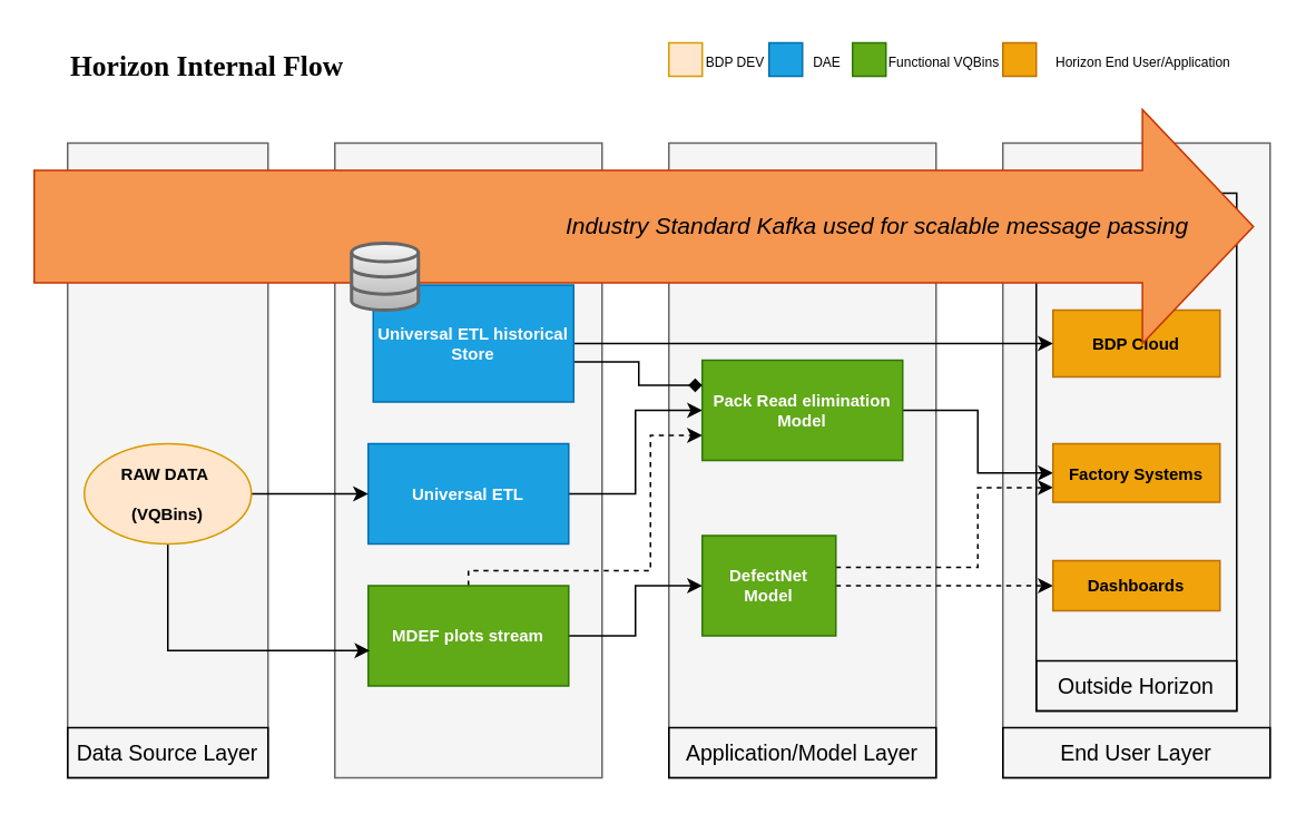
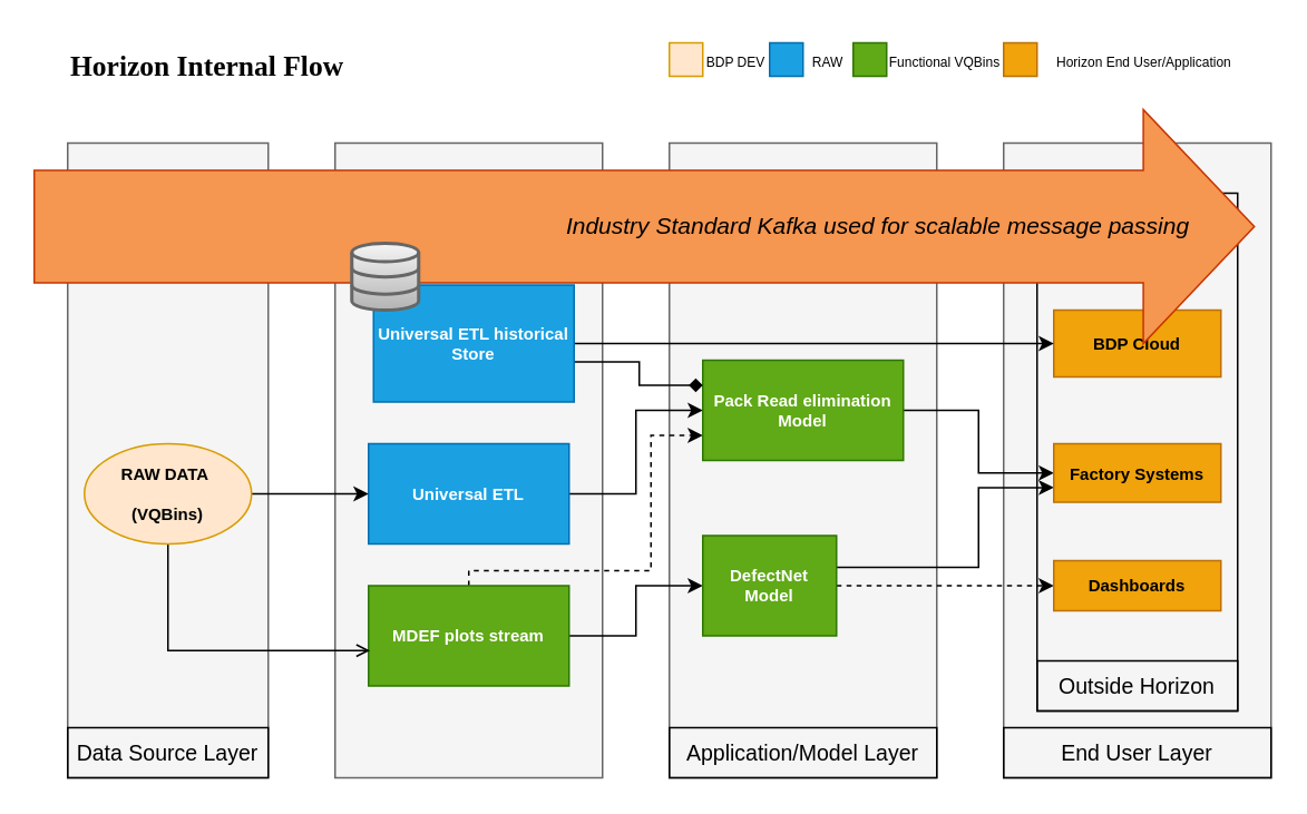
- <mxCell id="17" value="&lt;font style=&quot;font-size: 8px;&quot;&gt;DAE&lt;/font&gt;" style="text;html=1;strokeColor=none;fillColor=none;align=center;verticalAlign=middle;whiteSpace=wrap;rounded=0;fontSize=13;" vertex="1" parent="1"><mxGeometry x="480" y="20" width="30" height="30" as="geometry" /></mxCell>
+ <mxCell id="17" value="&lt;font style=&quot;font-size: 8px;&quot;&gt;RAW&lt;/font&gt;" style="text;html=1;strokeColor=none;fillColor=none;align=center;verticalAlign=middle;whiteSpace=wrap;rounded=0;fontSize=13;" vertex="1" parent="1"><mxGeometry x="480" y="20" width="30" height="30" as="geometry" /></mxCell>
- <mxCell id="28" style="edgeStyle=orthogonalEdgeStyle;rounded=0;orthogonalLoop=1;jettySize=auto;html=1;entryX=0;entryY=0.75;entryDx=0;entryDy=0;fontSize=10;dashed=1;" edge="1" parent="1" source="29" target="33"><mxGeometry relative="1" as="geometry"><Array as="points"><mxPoint x="585" y="339" /><mxPoint x="585" y="291" /></Array></mxGeometry></mxCell>
+ <mxCell id="28" style="edgeStyle=orthogonalEdgeStyle;rounded=0;orthogonalLoop=1;jettySize=auto;html=1;entryX=0;entryY=0.75;entryDx=0;entryDy=0;fontSize=10;dashed=0;" edge="1" parent="1" source="29" target="33"><mxGeometry relative="1" as="geometry"><Array as="points"><mxPoint x="585" y="339" /><mxPoint x="585" y="291" /></Array></mxGeometry></mxCell>
- <mxCell id="25" style="edgeStyle=orthogonalEdgeStyle;rounded=0;orthogonalLoop=1;jettySize=auto;html=1;entryX=0.007;entryY=0.647;entryDx=0;entryDy=0;entryPerimeter=0;fontSize=10;exitX=0.5;exitY=1;exitDx=0;exitDy=0;" edge="1" parent="1" source="26" target="23"><mxGeometry relative="1" as="geometry" /></mxCell>
+ <mxCell id="25" style="edgeStyle=orthogonalEdgeStyle;rounded=0;orthogonalLoop=1;jettySize=auto;html=1;entryX=0.007;entryY=0.647;entryDx=0;entryDy=0;entryPerimeter=0;fontSize=10;exitX=0.5;exitY=1;exitDx=0;exitDy=0;endArrow=open;" edge="1" parent="1" source="26" target="23"><mxGeometry relative="1" as="geometry" /></mxCell>
